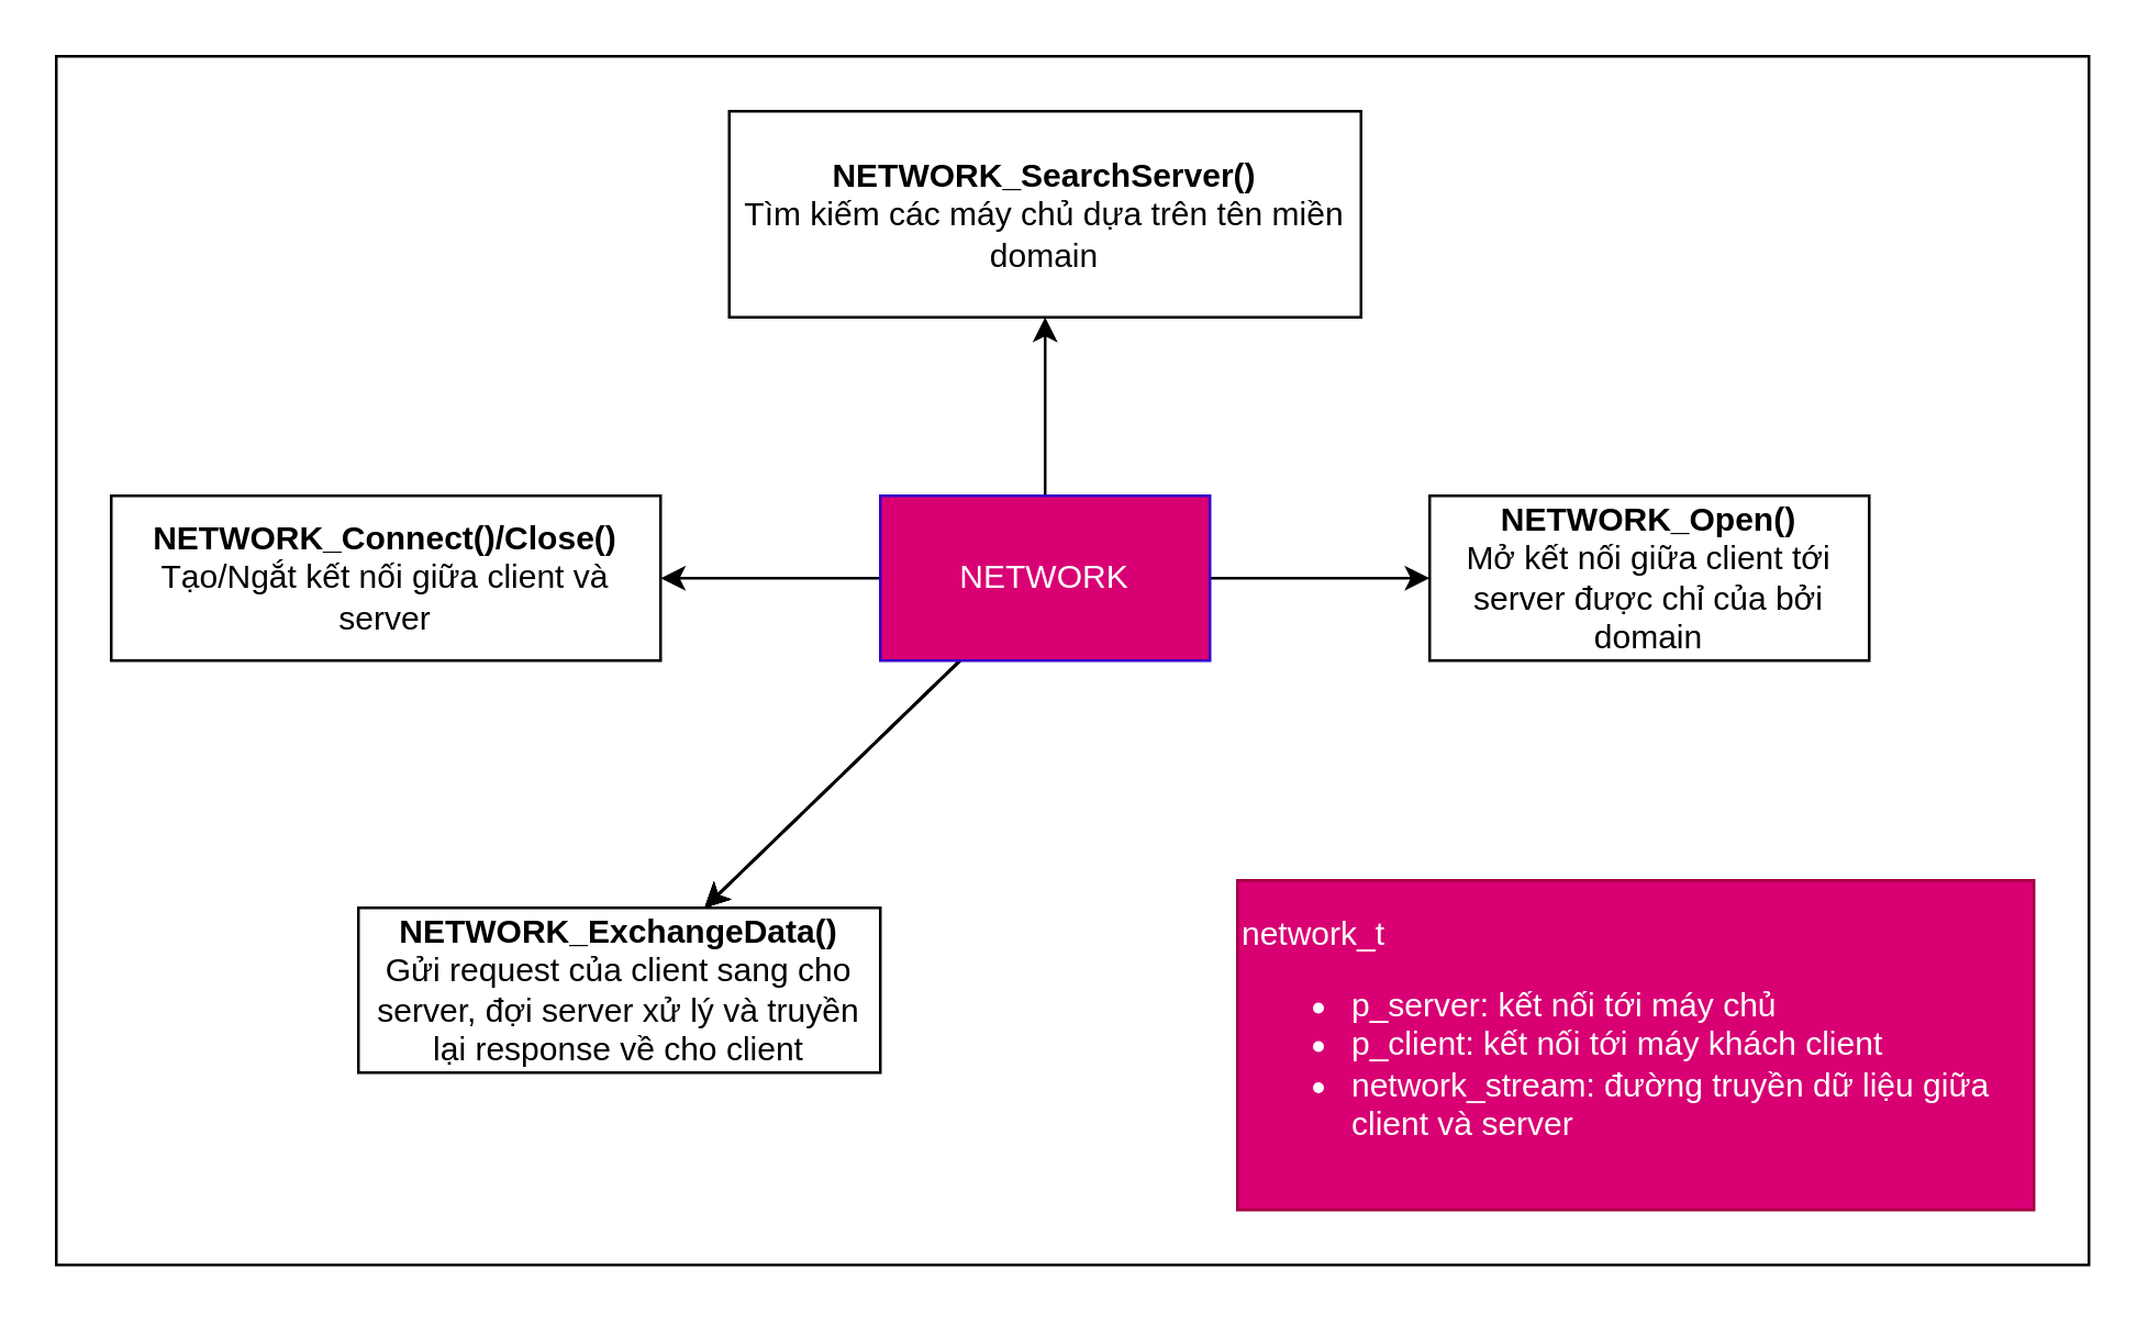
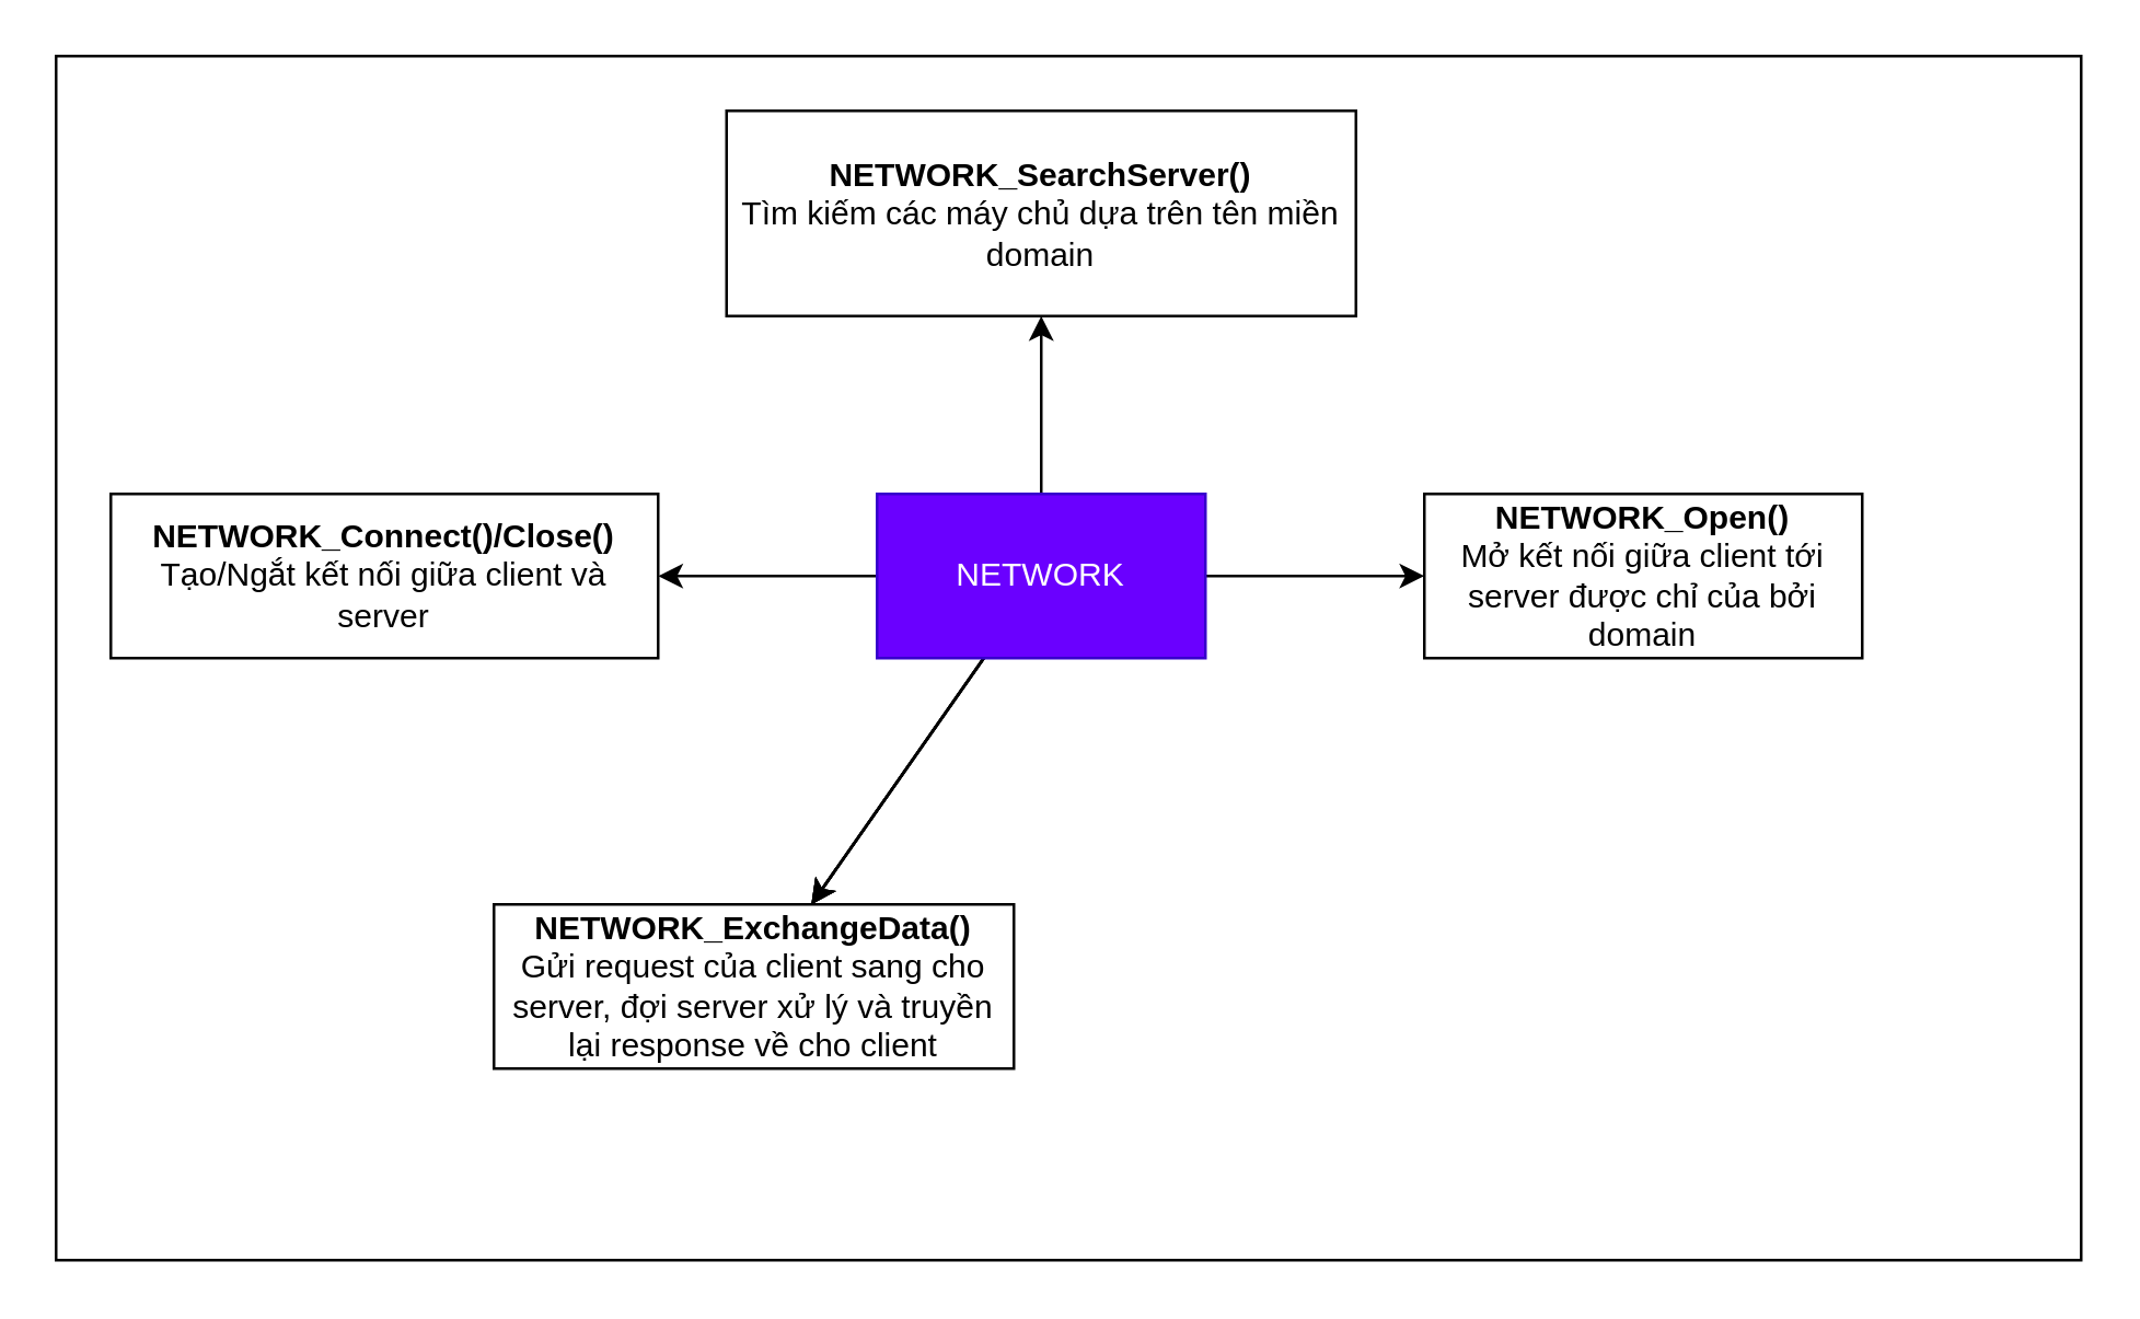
- <mxCell id="10" value="NETWORK" style="rounded=0;whiteSpace=wrap;html=1;fillColor=#d80073;fontColor=#ffffff;strokeColor=#3700CC;" vertex="1" parent="1"><mxGeometry x="320" y="180" width="120" height="60" as="geometry" /></mxCell>
+ <mxCell id="10" value="NETWORK" style="rounded=0;whiteSpace=wrap;html=1;fillColor=#6a00ff;fontColor=#ffffff;strokeColor=#3700CC;" vertex="1" parent="1"><mxGeometry x="320" y="180" width="120" height="60" as="geometry" /></mxCell>
- <mxCell id="14" value="&lt;b&gt;NETWORK_ExchangeData()&lt;/b&gt;&lt;br&gt;Gửi request của client sang cho server, đợi server xử lý và truyền lại response về cho client" style="whiteSpace=wrap;html=1;rounded=0;" vertex="1" parent="1"><mxGeometry x="130" y="330" width="190" height="60" as="geometry" /></mxCell>
+ <mxCell id="14" value="&lt;b&gt;NETWORK_ExchangeData()&lt;/b&gt;&lt;br&gt;Gửi request của client sang cho server, đợi server xử lý và truyền lại response về cho client" style="whiteSpace=wrap;html=1;rounded=0;" vertex="1" parent="1"><mxGeometry x="180" y="330" width="190" height="60" as="geometry" /></mxCell>
- <mxCell id="15" value="network_t&lt;br&gt;&lt;ul&gt;&lt;li&gt;p_server: kết nối tới máy chủ&lt;br&gt;&lt;/li&gt;&lt;li&gt;p_client: kết nối tới máy khách client&lt;/li&gt;&lt;li&gt;network_stream: đường truyền dữ liệu giữa client và server&lt;/li&gt;&lt;/ul&gt;" style="whiteSpace=wrap;html=1;rounded=0;align=left;fillColor=#d80073;fontColor=#ffffff;strokeColor=#A50040;" vertex="1" parent="1"><mxGeometry x="450" y="320" width="290" height="120" as="geometry" /></mxCell>
